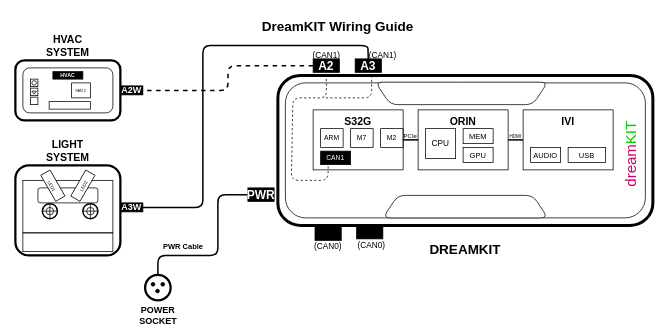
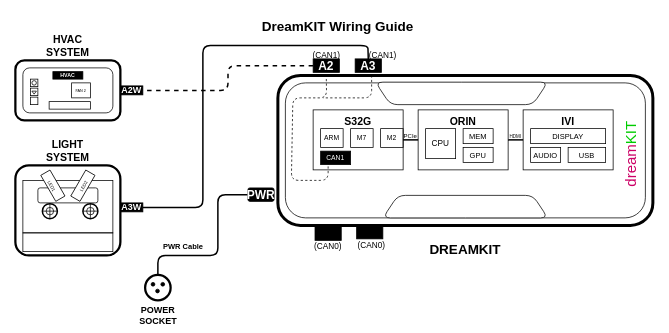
+ <mxCell id="57" value="DISPLAY" style="rounded=0;whiteSpace=wrap;html=1;strokeWidth=1;fillColor=none;fontSize=10;" parent="43" vertex="1"><mxGeometry x="290" y="25" width="100" height="20" as="geometry" /></mxCell>
- <mxCell id="34" value="PWR" style="rounded=0;whiteSpace=wrap;html=1;fillColor=#000000;fontColor=#FFFFFF;fontSize=16;fontStyle=1;" parent="1" vertex="1"><mxGeometry x="330" y="250" width="35" height="18" as="geometry" /></mxCell>
+ <mxCell id="34" value="PWR" style="whiteSpace=wrap;html=1;fillColor=#000000;fontColor=#FFFFFF;fontSize=16;fontStyle=1;rounded=1;" parent="1" vertex="1"><mxGeometry x="330" y="250" width="35" height="18" as="geometry" /></mxCell>
